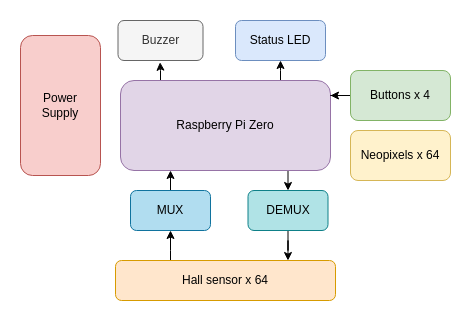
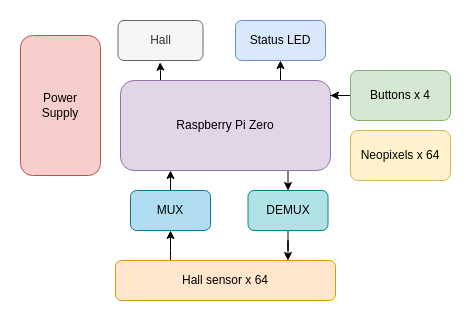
- <mxCell id="6" value="Buzzer" style="rounded=1;whiteSpace=wrap;html=1;fillColor=#f5f5f5;strokeColor=#666666;fontColor=#333333;" parent="1" vertex="1"><mxGeometry x="117.5" y="20" width="85" height="40" as="geometry" /></mxCell>
+ <mxCell id="6" value="Hall" style="rounded=1;whiteSpace=wrap;html=1;fillColor=#f5f5f5;strokeColor=#666666;fontColor=#333333;" parent="1" vertex="1"><mxGeometry x="117.5" y="20" width="85" height="40" as="geometry" /></mxCell>
